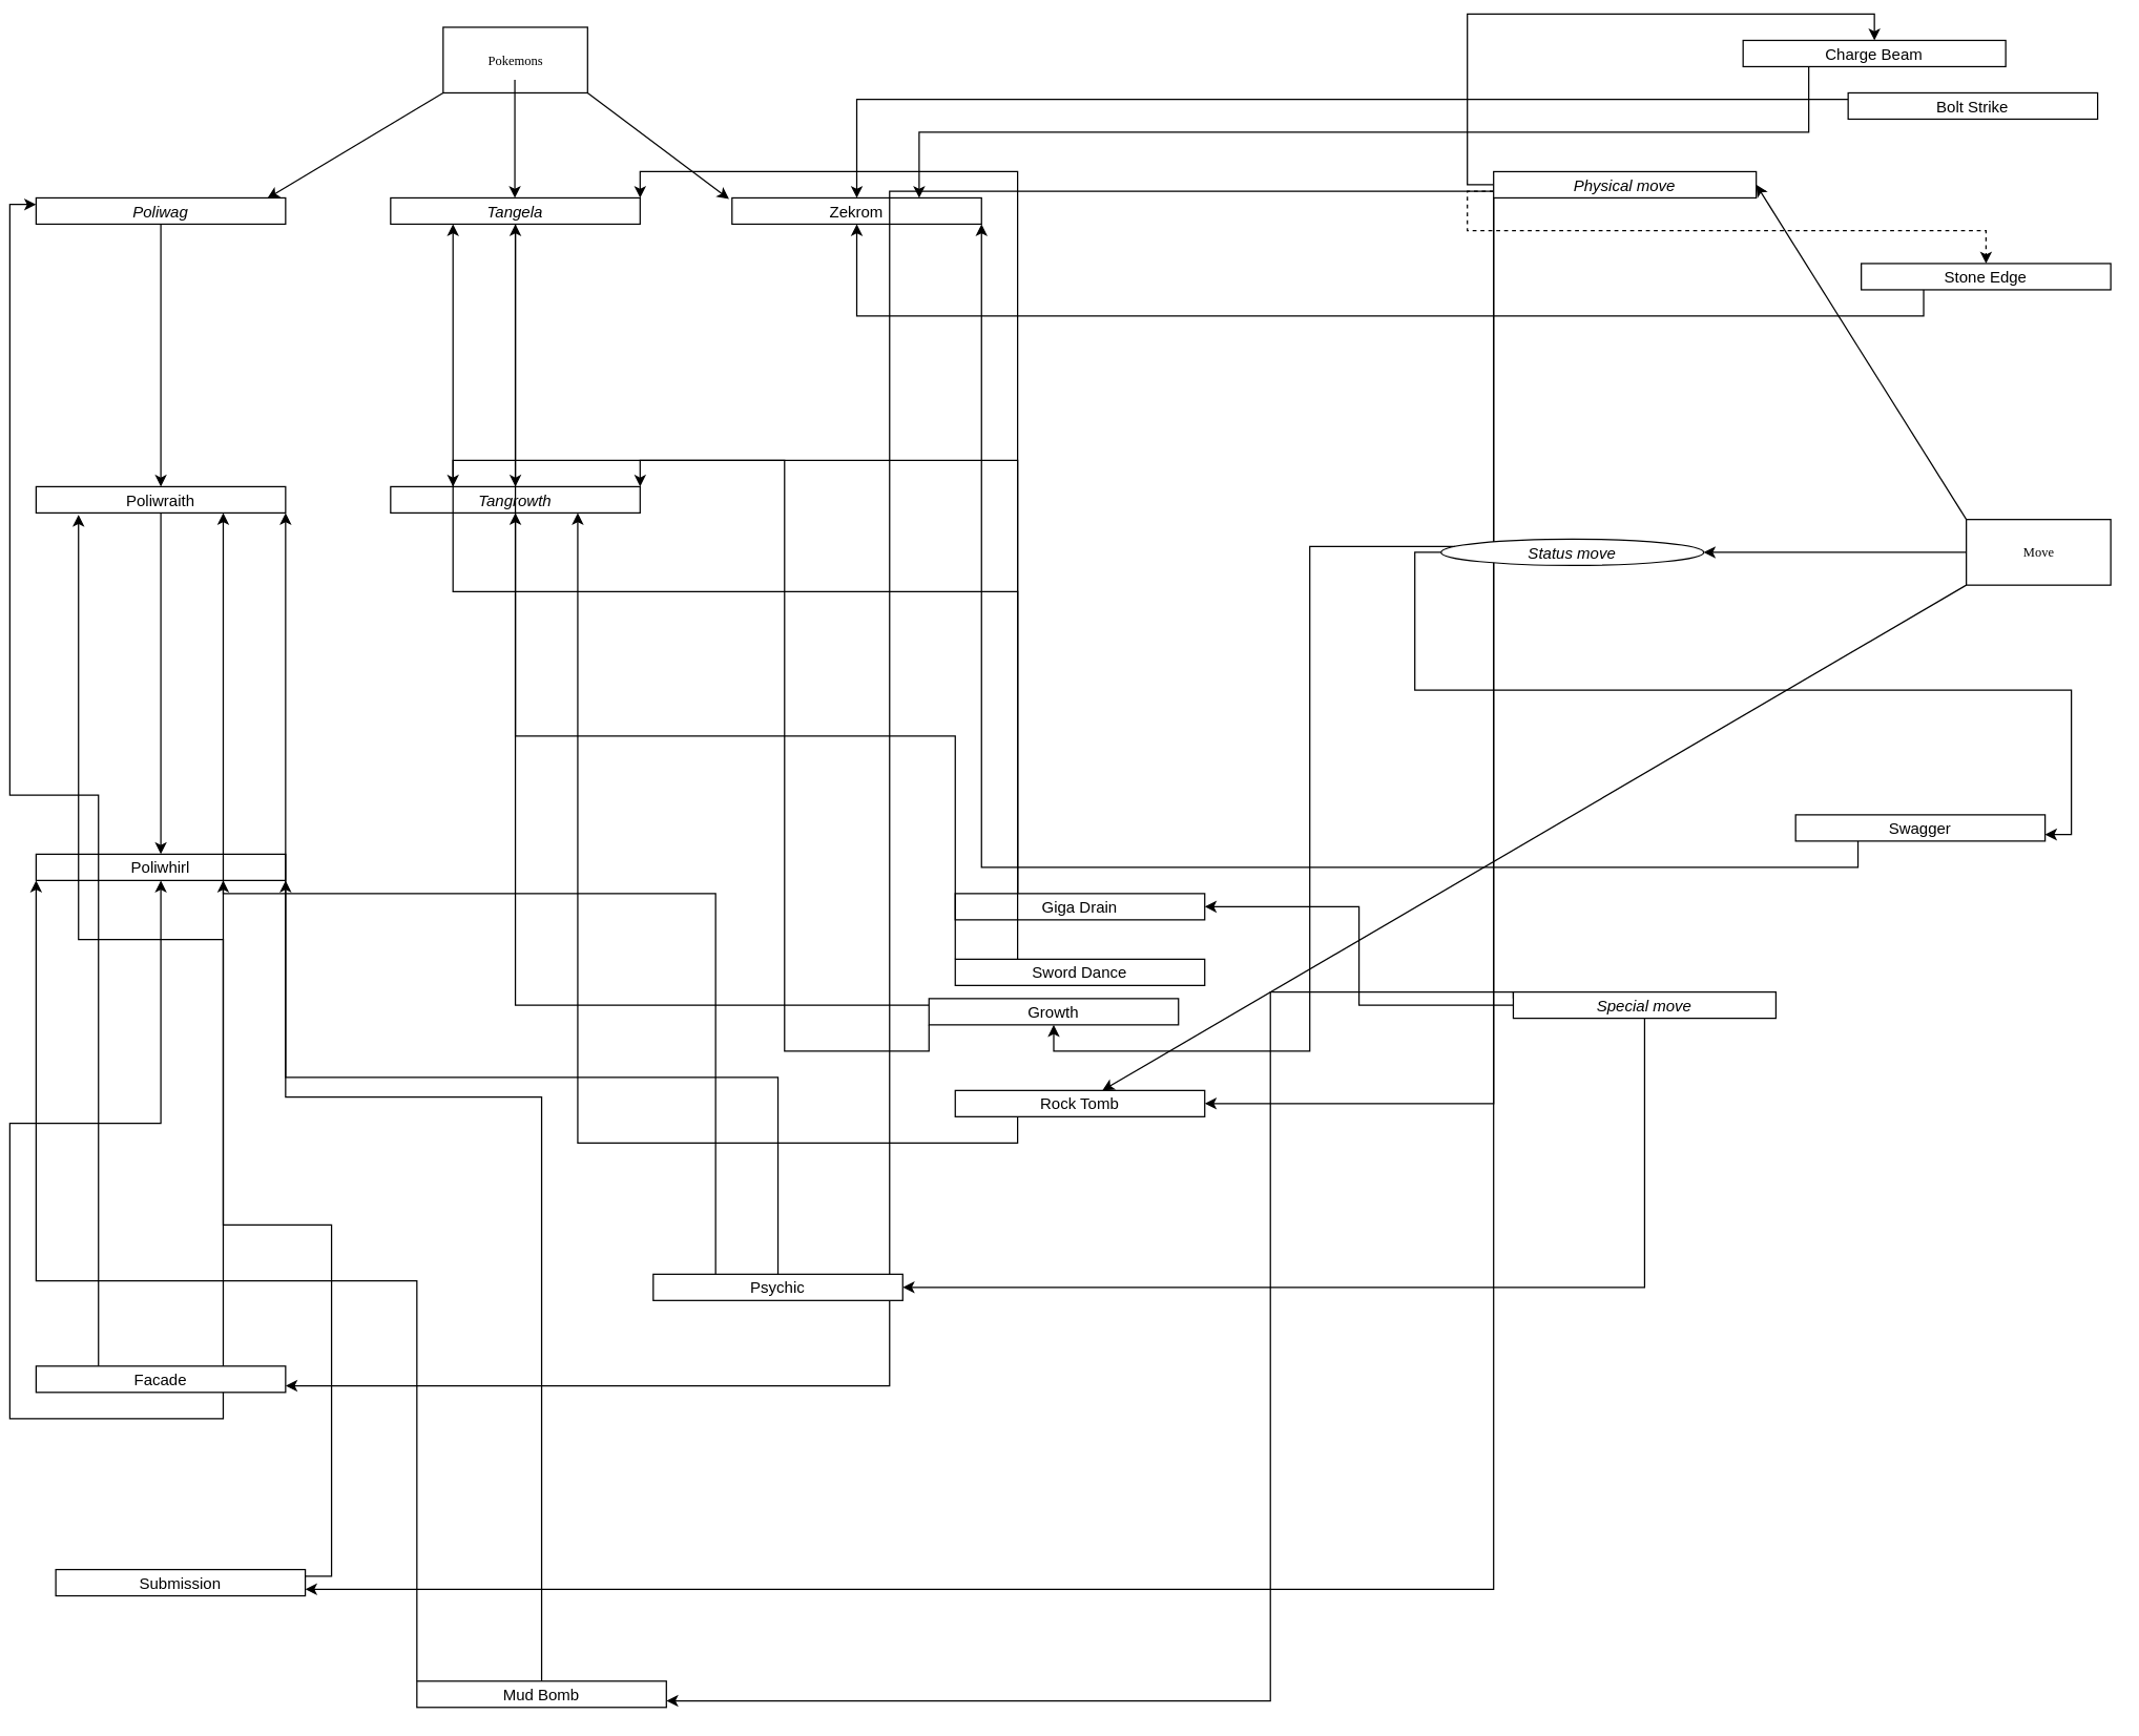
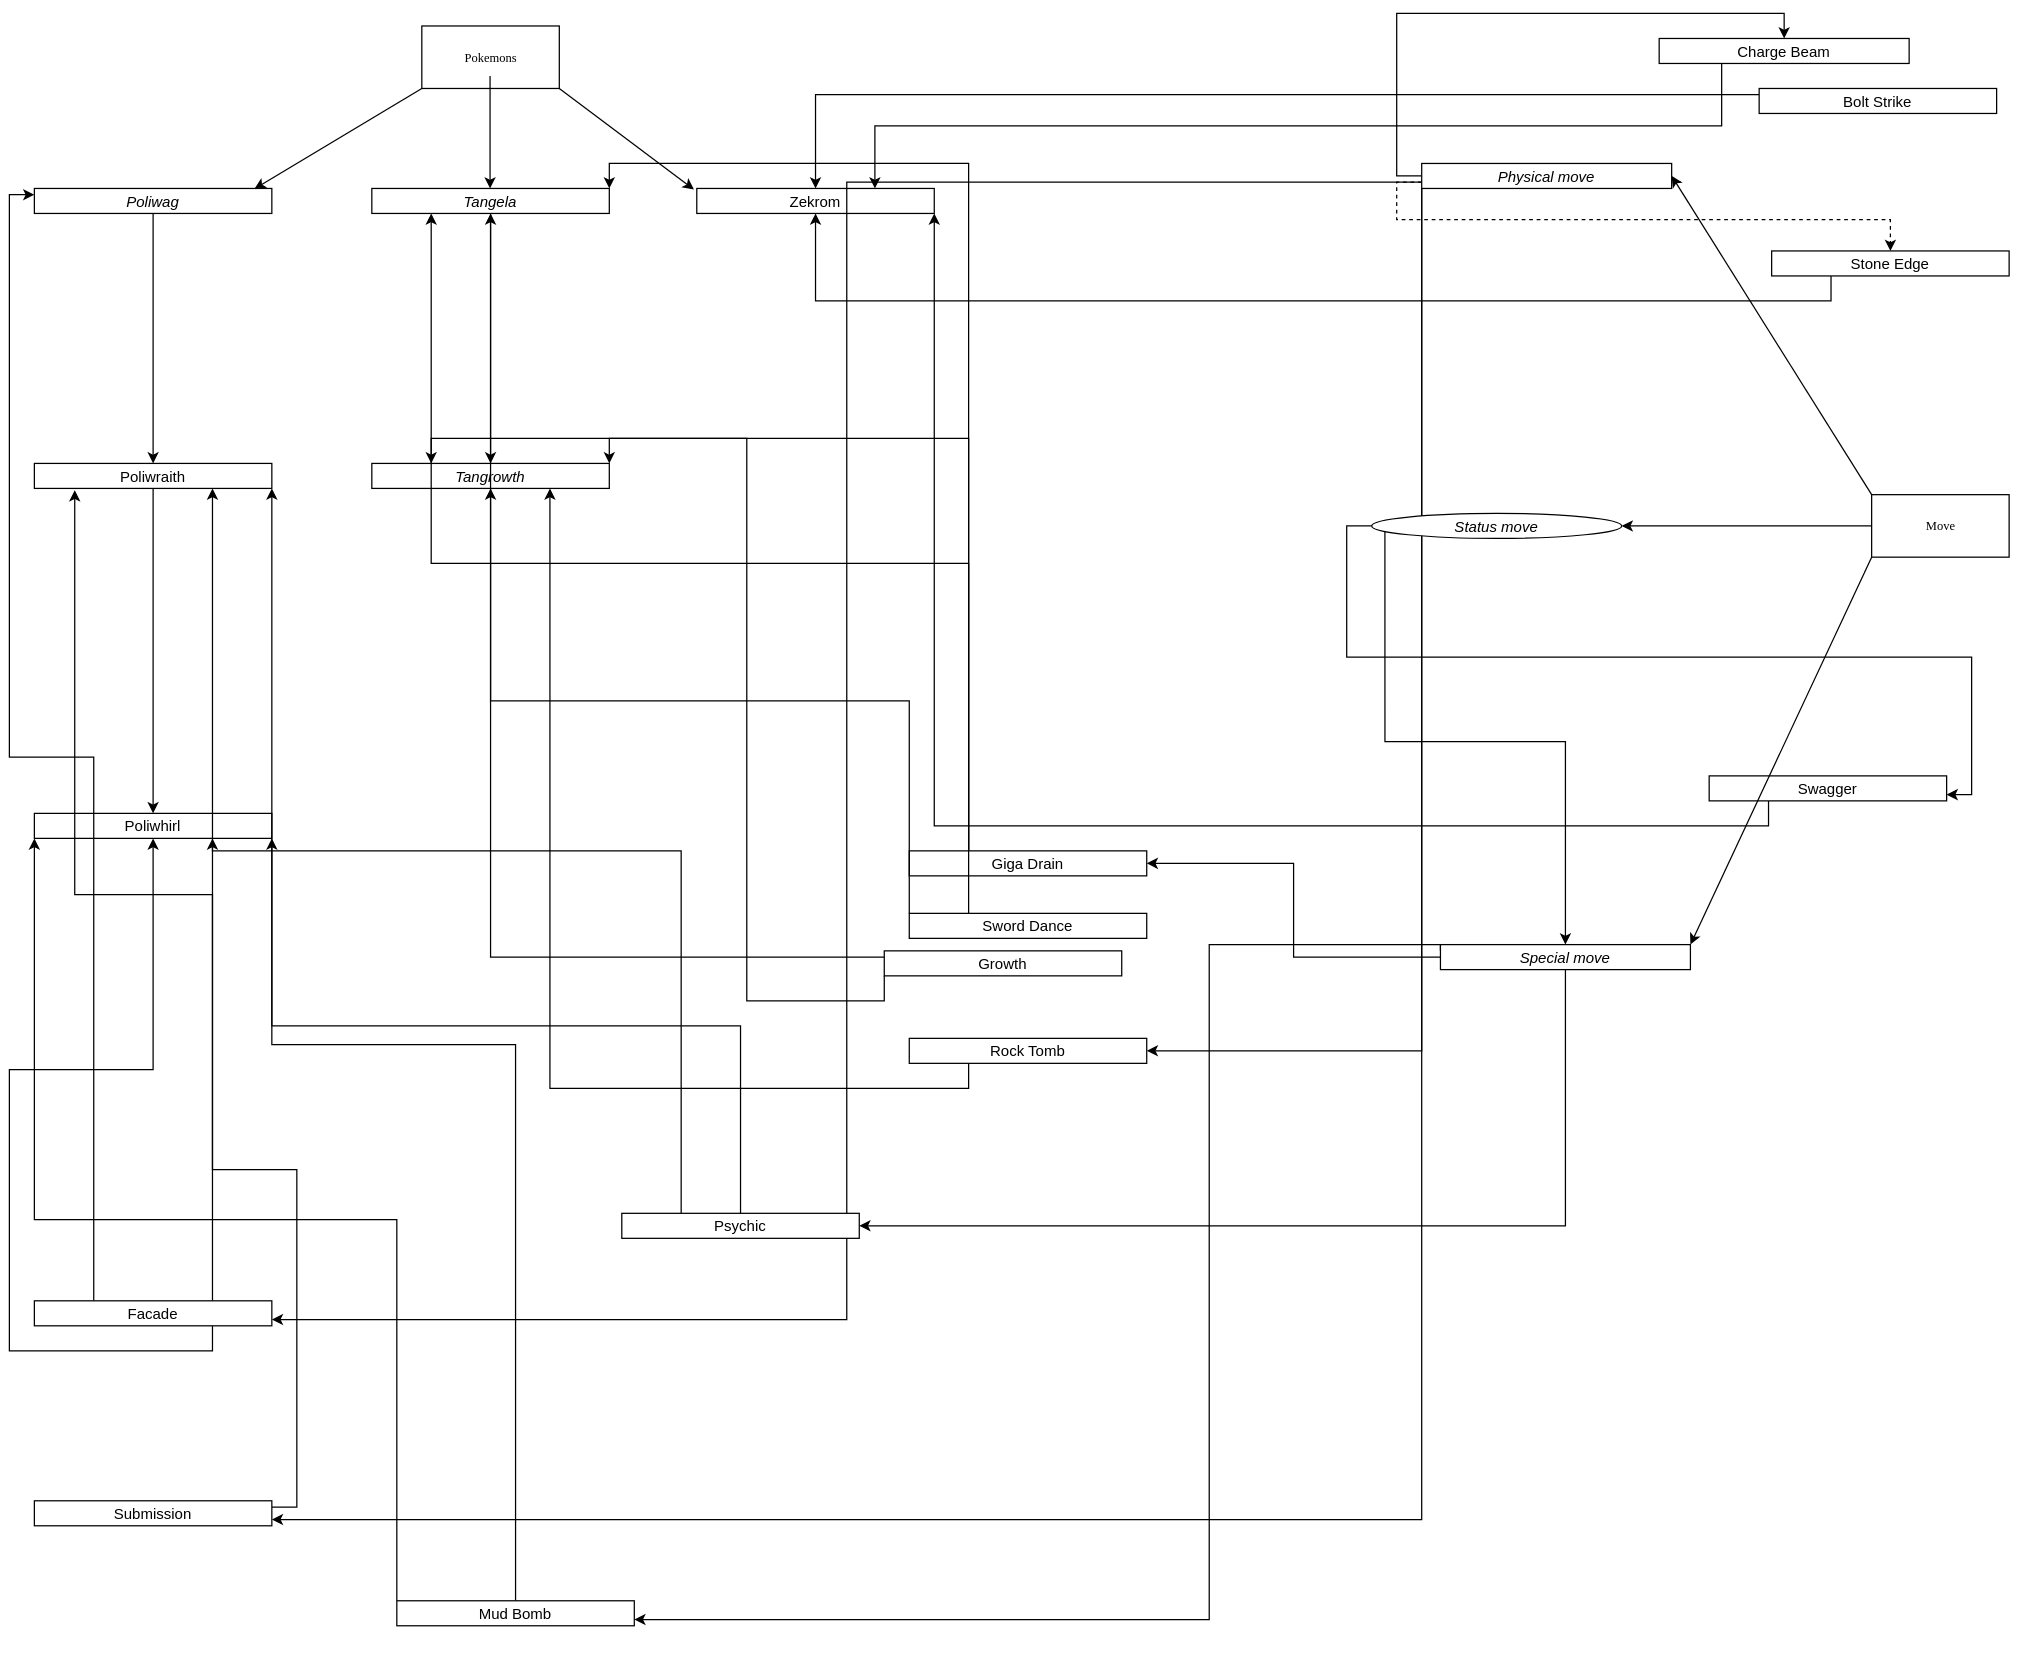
- <mxCell id="40" style="edgeStyle=orthogonalEdgeStyle;rounded=0;orthogonalLoop=1;jettySize=auto;html=1;exitX=0;exitY=0.25;exitDx=0;exitDy=0;entryX=0.5;entryY=1;entryDx=0;entryDy=0;" edge="1" parent="1" source="41" target="26"><mxGeometry relative="1" as="geometry" /></mxCell>
+ <mxCell id="40" style="edgeStyle=orthogonalEdgeStyle;rounded=0;orthogonalLoop=1;jettySize=auto;html=1;exitX=0;exitY=0.25;exitDx=0;exitDy=0;" edge="1" parent="1" source="41" target="47"><mxGeometry relative="1" as="geometry" /></mxCell>
- <mxCell id="48" value="" style="endArrow=classic;html=1;rounded=0;exitX=0;exitY=1;exitDx=0;exitDy=0;" edge="1" parent="1" source="2" target="31"><mxGeometry width="50" height="50" relative="1" as="geometry"><mxPoint x="1410" y="590" as="sourcePoint" /><mxPoint x="1460" y="540" as="targetPoint" /></mxGeometry></mxCell>
+ <mxCell id="48" value="" style="endArrow=classic;html=1;rounded=0;exitX=0;exitY=1;exitDx=0;exitDy=0;entryX=1;entryY=0;entryDx=0;entryDy=0;" edge="1" parent="1" source="2" target="47"><mxGeometry width="50" height="50" relative="1" as="geometry"><mxPoint x="1410" y="590" as="sourcePoint" /><mxPoint x="1460" y="540" as="targetPoint" /></mxGeometry></mxCell>
- <mxCell id="62" value="&lt;p style=&quot;margin:0px;margin-top:4px;text-align:center;&quot;&gt;Submission&lt;/p&gt;" style="verticalAlign=top;align=left;overflow=fill;fontSize=12;fontFamily=Helvetica;html=1;rounded=0;shadow=0;comic=0;labelBackgroundColor=none;strokeWidth=1" vertex="1" parent="1"><mxGeometry x="35" y="1195" width="190" height="20" as="geometry" /></mxCell>
+ <mxCell id="62" value="&lt;p style=&quot;margin:0px;margin-top:4px;text-align:center;&quot;&gt;Submission&lt;/p&gt;" style="verticalAlign=top;align=left;overflow=fill;fontSize=12;fontFamily=Helvetica;html=1;rounded=0;shadow=0;comic=0;labelBackgroundColor=none;strokeWidth=1" vertex="1" parent="1"><mxGeometry x="20" y="1200" width="190" height="20" as="geometry" /></mxCell>
